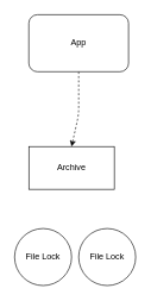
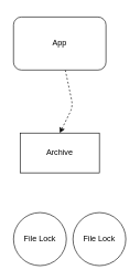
- <mxCell id="3" value="App" style="rounded=1;whiteSpace=wrap;html=1;" parent="1" vertex="1"><mxGeometry x="40" y="20" width="140" height="80" as="geometry" /></mxCell>
+ <mxCell id="3" value="App" style="rounded=1;whiteSpace=wrap;html=1;" parent="1" vertex="1"><mxGeometry x="20" y="25" width="140" height="80" as="geometry" /></mxCell>
- <mxCell id="4" value="Archive" style="rounded=0;whiteSpace=wrap;html=1;" parent="1" vertex="1"><mxGeometry x="40" y="205" width="120" height="60" as="geometry" /></mxCell>
+ <mxCell id="4" value="Archive" style="rounded=0;whiteSpace=wrap;html=1;" parent="1" vertex="1"><mxGeometry x="30" y="200" width="120" height="60" as="geometry" /></mxCell>
